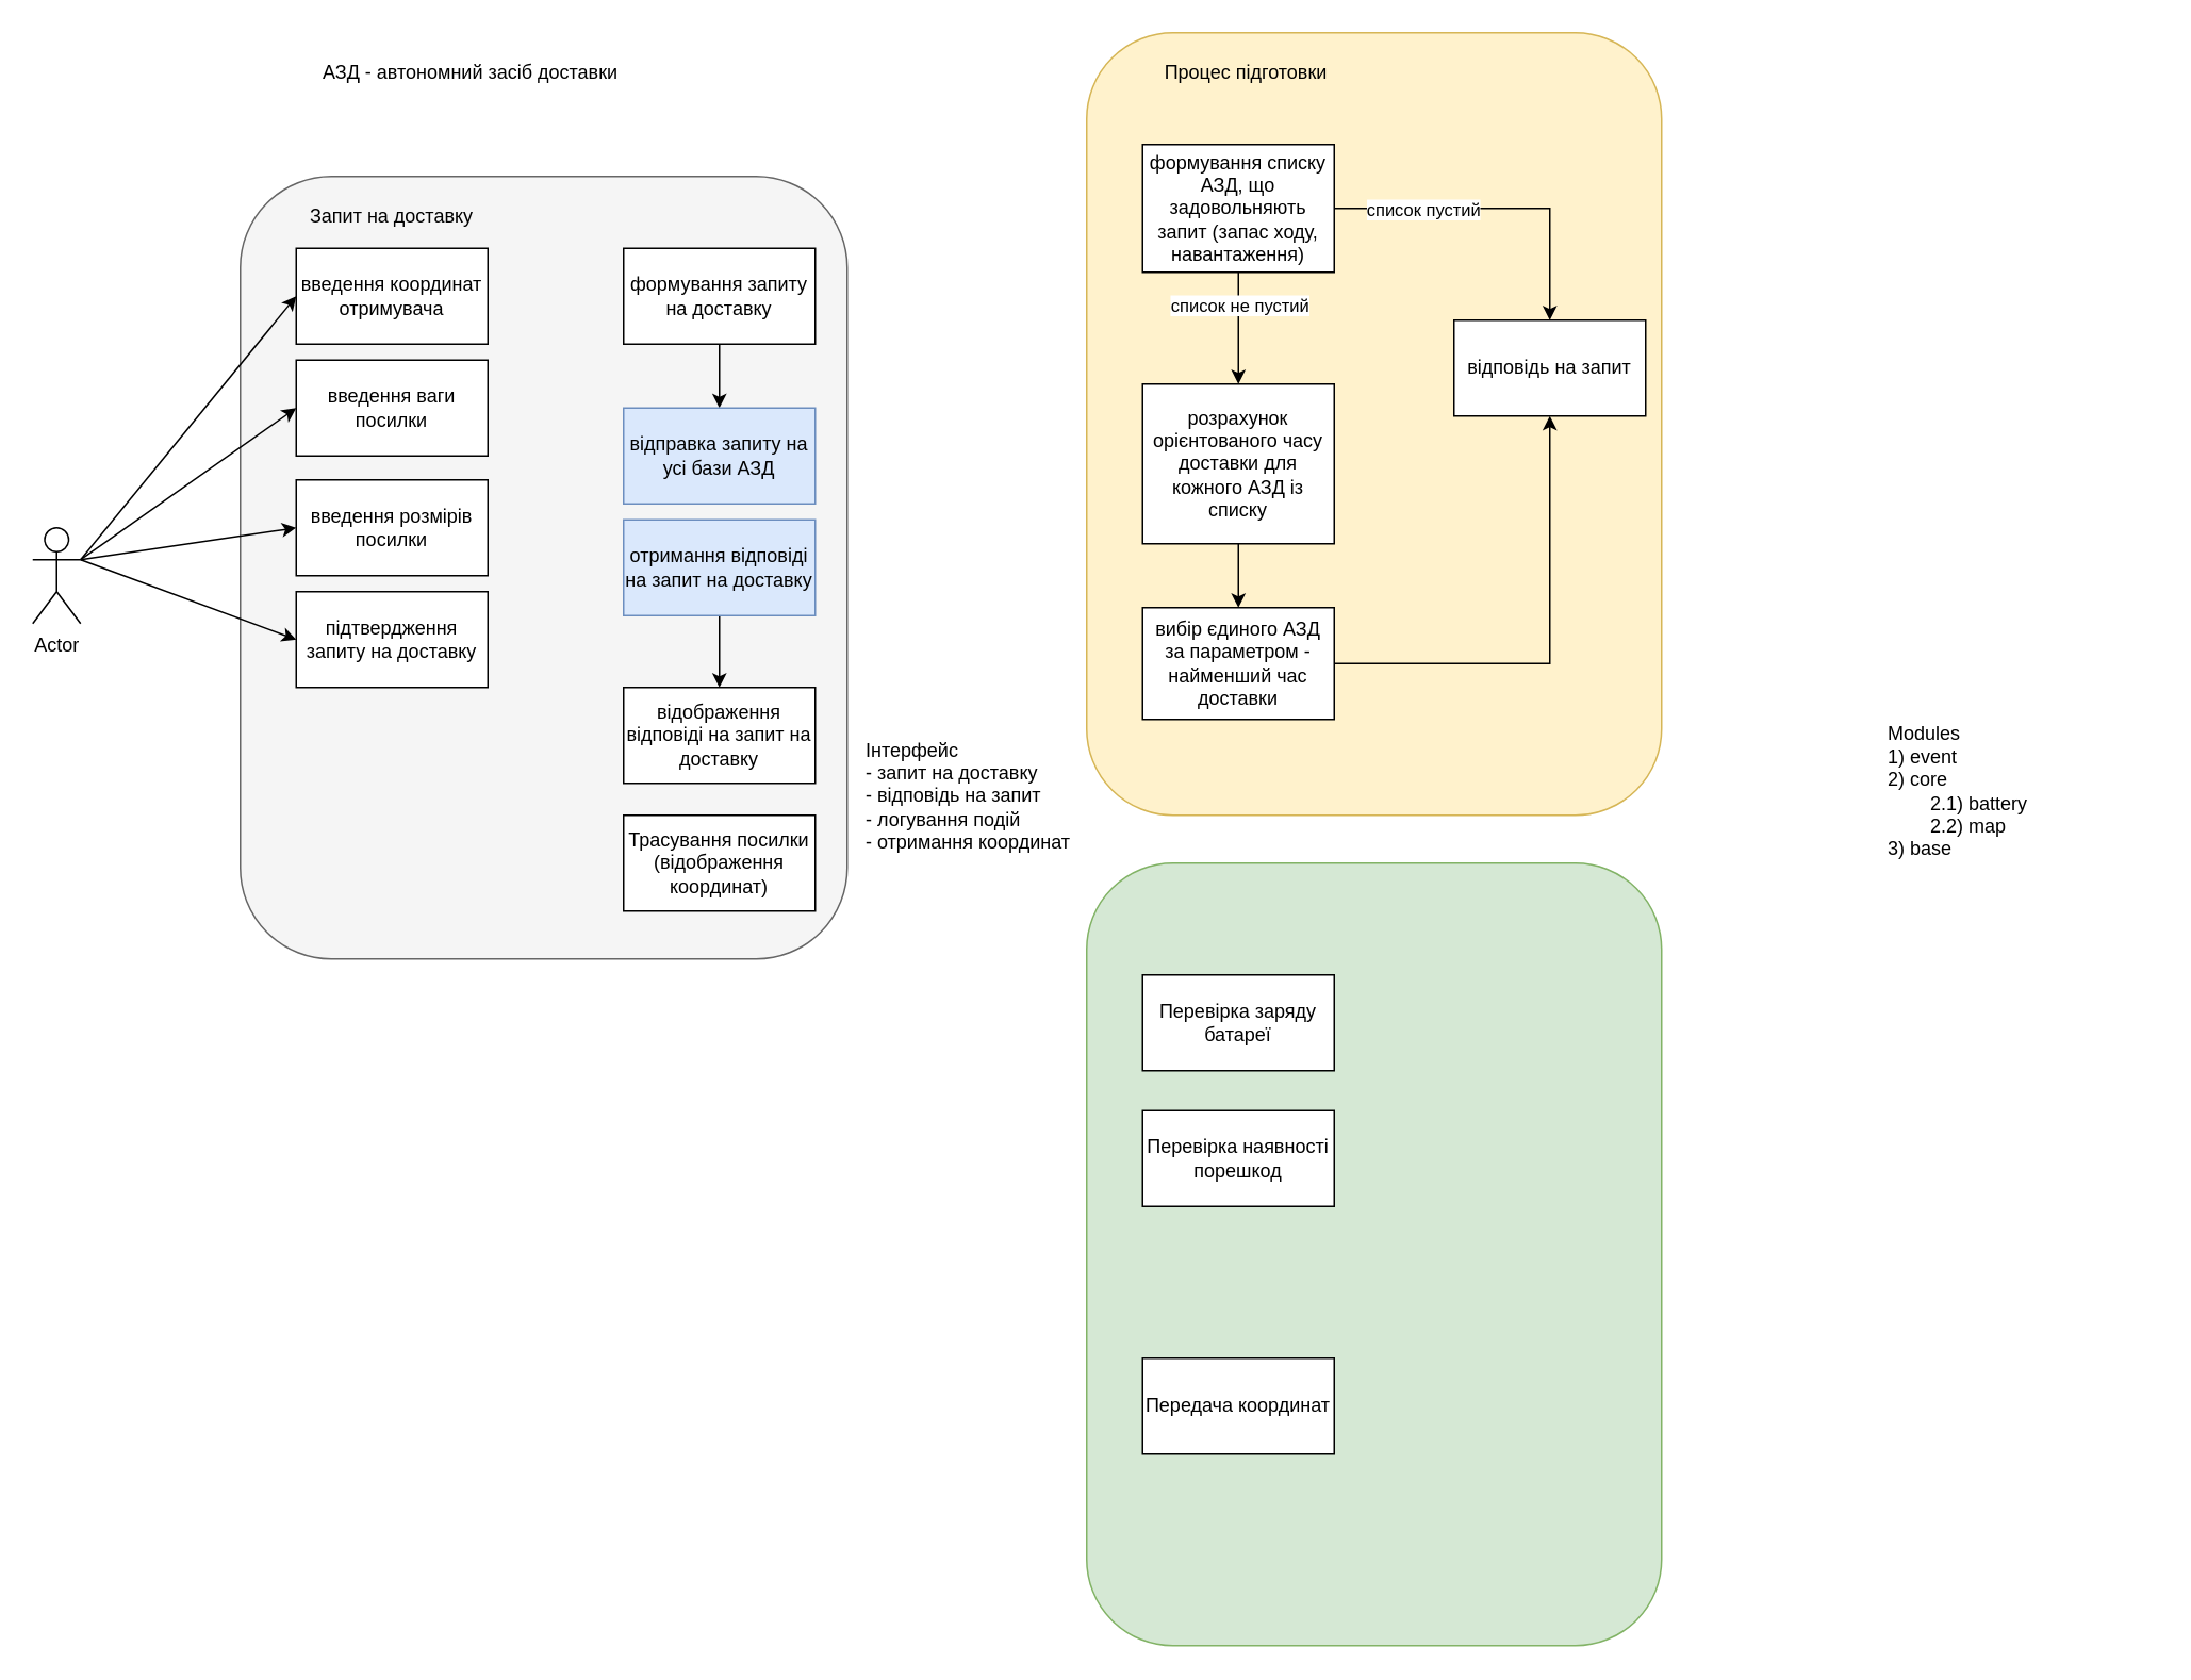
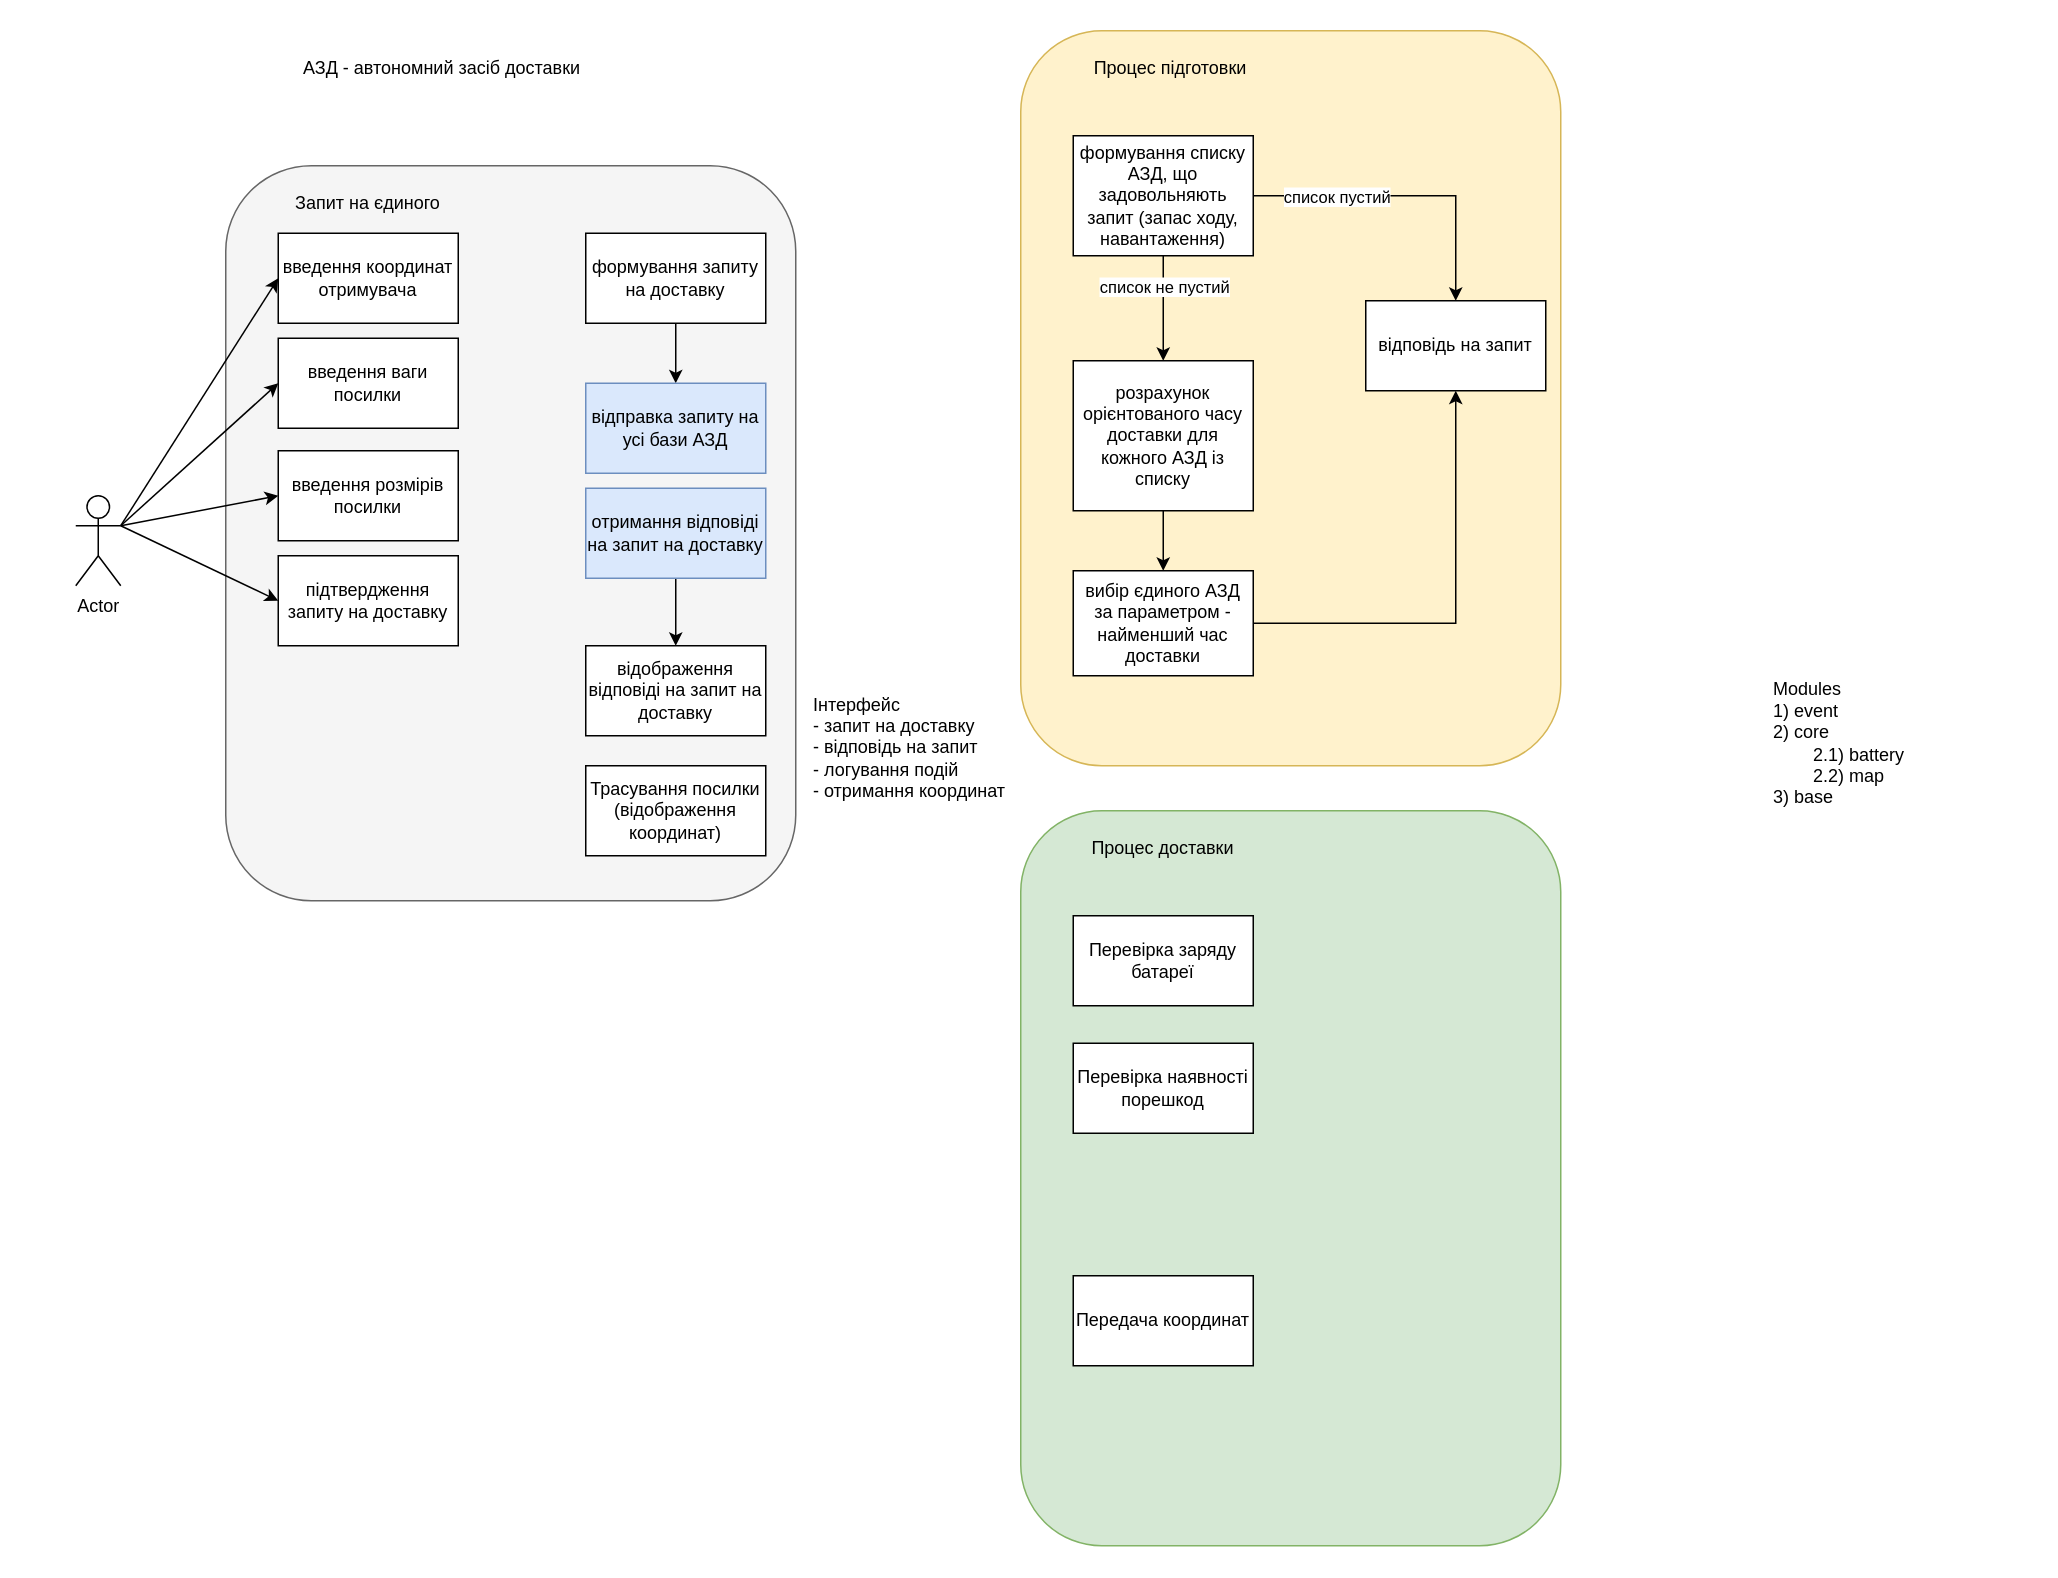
- <mxCell id="19" value="Запит на доставку" style="text;html=1;align=center;verticalAlign=middle;whiteSpace=wrap;rounded=0;" parent="1" vertex="1"><mxGeometry x="170" y="120" width="150" height="30" as="geometry" /></mxCell>
+ <mxCell id="19" value="Запит на єдиного" style="text;html=1;align=center;verticalAlign=middle;whiteSpace=wrap;rounded=0;" parent="1" vertex="1"><mxGeometry x="170" y="120" width="150" height="30" as="geometry" /></mxCell>
- <mxCell id="5" value="Actor" style="shape=umlActor;verticalLabelPosition=bottom;verticalAlign=top;html=1;outlineConnect=0;" parent="1" vertex="1"><mxGeometry x="20" y="330" width="30" height="60" as="geometry" /></mxCell>
+ <mxCell id="5" value="Actor" style="shape=umlActor;verticalLabelPosition=bottom;verticalAlign=top;html=1;outlineConnect=0;" parent="1" vertex="1"><mxGeometry x="50" y="330" width="30" height="60" as="geometry" /></mxCell>
+ <mxCell id="17" value="Процес доставки" style="text;html=1;align=center;verticalAlign=middle;whiteSpace=wrap;rounded=0;" parent="1" vertex="1"><mxGeometry x="700" y="550" width="150" height="30" as="geometry" /></mxCell>
